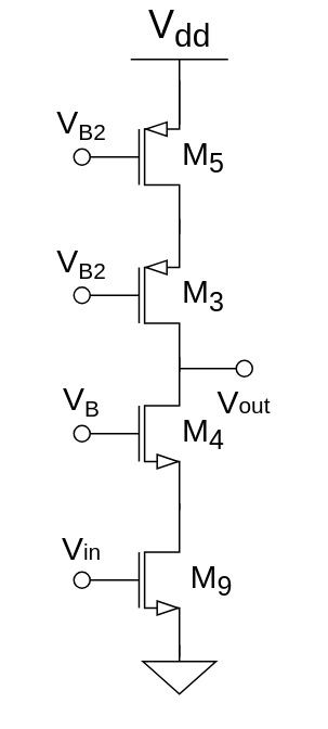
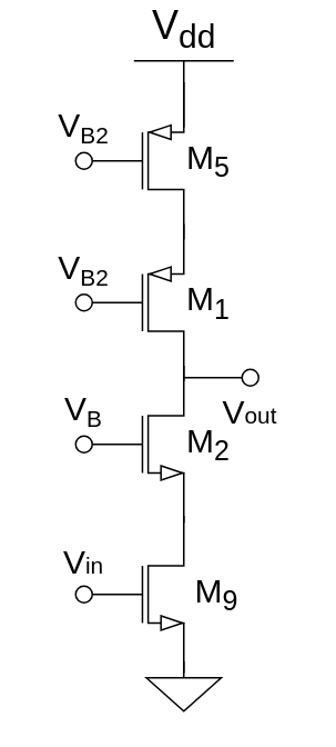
- <mxCell id="18" value="&lt;span style=&quot;font-size: 20px;&quot;&gt;M&lt;/span&gt;&lt;font style=&quot;font-size: 20px;&quot;&gt;&lt;sub&gt;3&lt;/sub&gt;&lt;/font&gt;" style="text;html=1;align=center;verticalAlign=middle;whiteSpace=wrap;rounded=0;" vertex="1" parent="1"><mxGeometry x="95" y="150" width="60" height="30" as="geometry" /></mxCell>
+ <mxCell id="18" value="&lt;span style=&quot;font-size: 20px;&quot;&gt;M&lt;/span&gt;&lt;font style=&quot;font-size: 20px;&quot;&gt;&lt;sub&gt;1&lt;/sub&gt;&lt;/font&gt;" style="text;html=1;align=center;verticalAlign=middle;whiteSpace=wrap;rounded=0;" vertex="1" parent="1"><mxGeometry x="95" y="150" width="60" height="30" as="geometry" /></mxCell>
- <mxCell id="14" value="&lt;span style=&quot;font-size: 20px;&quot;&gt;M&lt;sub&gt;4&lt;/sub&gt;&lt;/span&gt;" style="text;html=1;align=center;verticalAlign=middle;whiteSpace=wrap;rounded=0;" vertex="1" parent="1"><mxGeometry x="95" y="235" width="60" height="30" as="geometry" /></mxCell>
+ <mxCell id="14" value="&lt;span style=&quot;font-size: 20px;&quot;&gt;M&lt;sub&gt;2&lt;/sub&gt;&lt;/span&gt;" style="text;html=1;align=center;verticalAlign=middle;whiteSpace=wrap;rounded=0;" vertex="1" parent="1"><mxGeometry x="95" y="235" width="60" height="30" as="geometry" /></mxCell>
